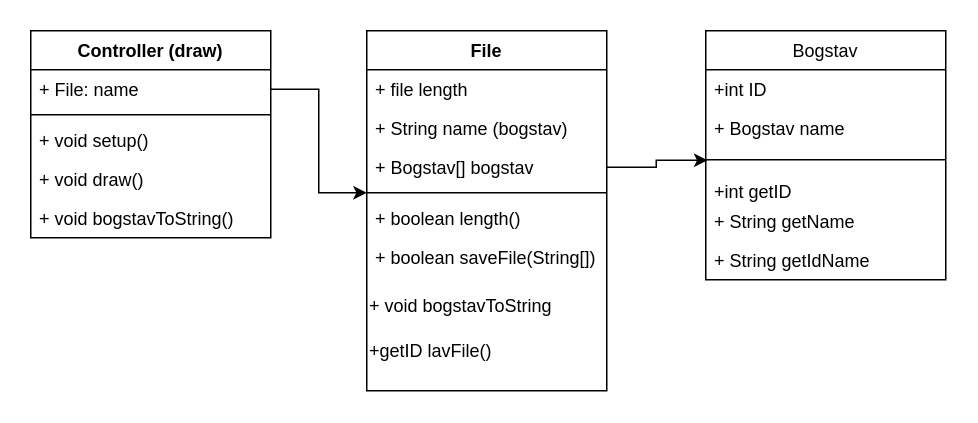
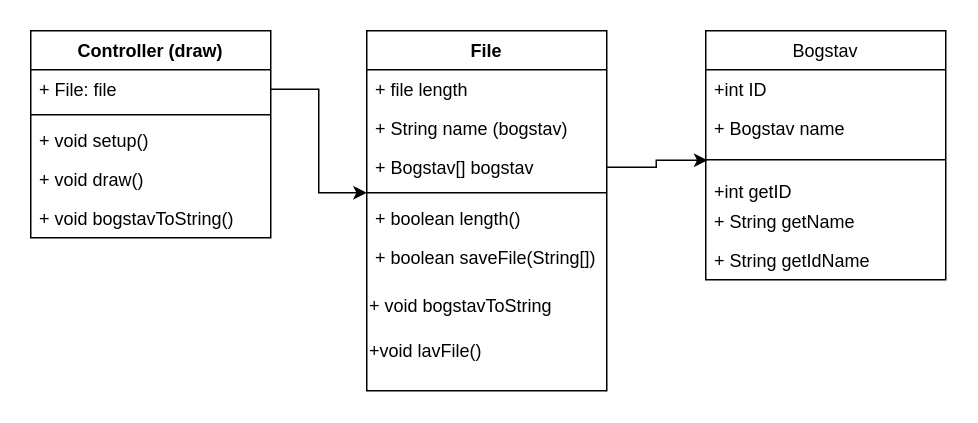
- <mxCell id="19" value="+ File: name" style="text;strokeColor=none;fillColor=none;align=left;verticalAlign=top;spacingLeft=4;spacingRight=4;overflow=hidden;rotatable=0;points=[[0,0.5],[1,0.5]];portConstraint=eastwest;whiteSpace=wrap;html=1;" vertex="1" parent="18"><mxGeometry y="26" width="160" height="26" as="geometry" /></mxCell>
+ <mxCell id="19" value="+ File: file" style="text;strokeColor=none;fillColor=none;align=left;verticalAlign=top;spacingLeft=4;spacingRight=4;overflow=hidden;rotatable=0;points=[[0,0.5],[1,0.5]];portConstraint=eastwest;whiteSpace=wrap;html=1;" vertex="1" parent="18"><mxGeometry y="26" width="160" height="26" as="geometry" /></mxCell>
- <mxCell id="10" value="+getID lavFile()" style="text;whiteSpace=wrap;html=1;" vertex="1" parent="2"><mxGeometry y="200" width="160" height="40" as="geometry" /></mxCell>
+ <mxCell id="10" value="+void lavFile()" style="text;whiteSpace=wrap;html=1;" vertex="1" parent="2"><mxGeometry y="200" width="160" height="40" as="geometry" /></mxCell>
